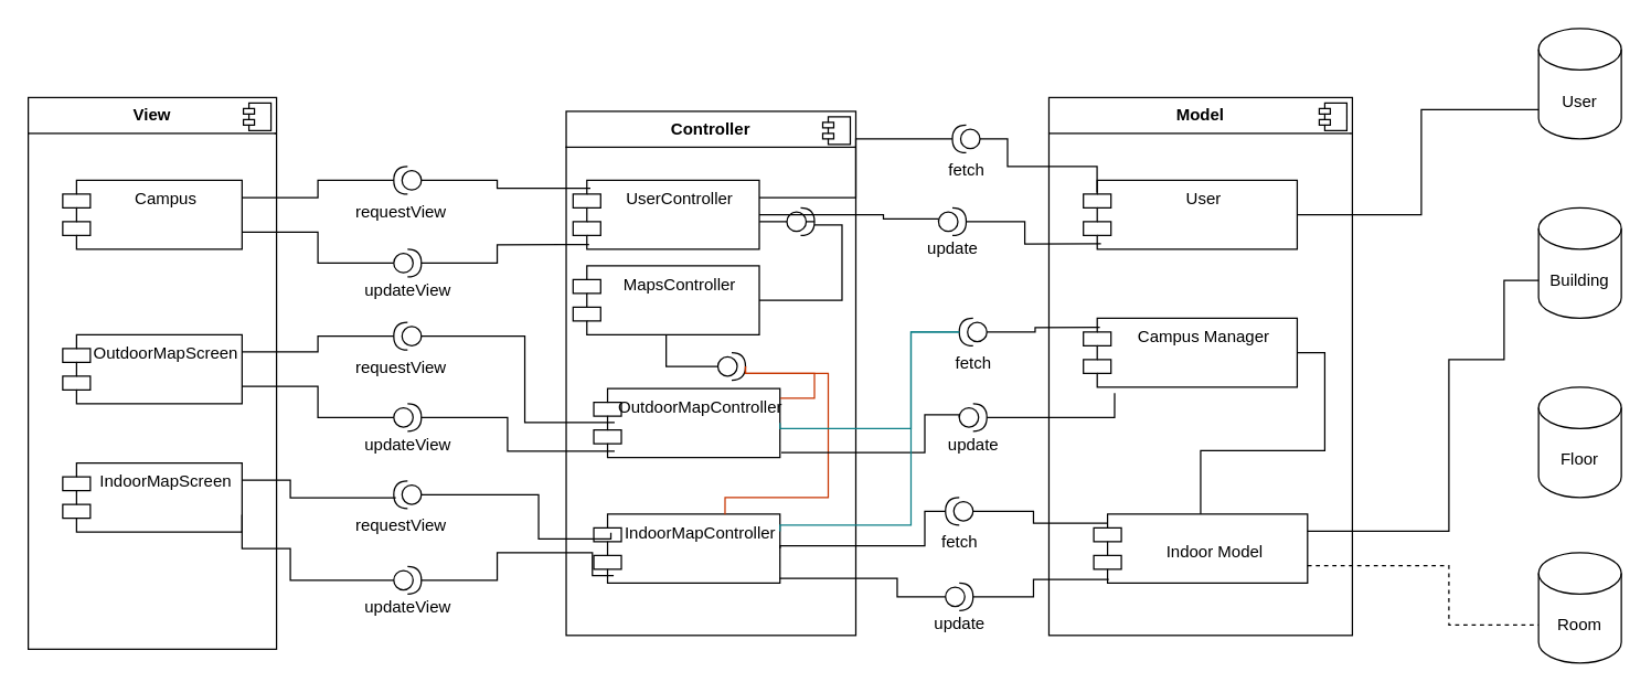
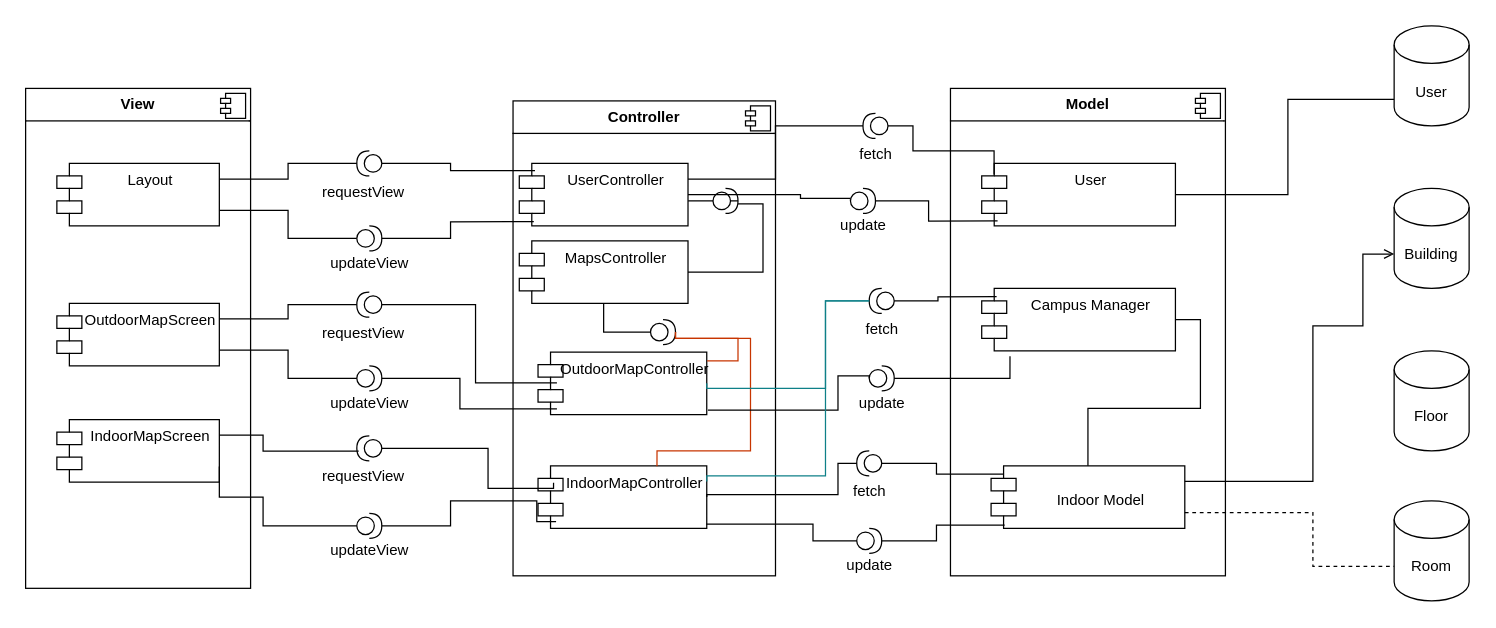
- <mxCell id="5" value="Campus" style="shape=module;align=left;spacingLeft=20;align=center;verticalAlign=top;whiteSpace=wrap;html=1;" vertex="1" parent="1"><mxGeometry x="45" y="130" width="130" height="50" as="geometry" /></mxCell>
+ <mxCell id="5" value="Layout" style="shape=module;align=left;spacingLeft=20;align=center;verticalAlign=top;whiteSpace=wrap;html=1;" vertex="1" parent="1"><mxGeometry x="45" y="130" width="130" height="50" as="geometry" /></mxCell>
- <mxCell id="80" style="edgeStyle=orthogonalEdgeStyle;rounded=0;orthogonalLoop=1;jettySize=auto;html=1;entryX=0;entryY=0;entryDx=0;entryDy=52.5;entryPerimeter=0;exitX=1;exitY=0.25;exitDx=0;exitDy=0;endArrow=none;startFill=0;" edge="1" parent="1" source="17" target="19"><mxGeometry relative="1" as="geometry"><Array as="points"><mxPoint x="1050" y="385" /><mxPoint x="1050" y="260" /><mxPoint x="1090" y="260" /><mxPoint x="1090" y="203" /></Array></mxGeometry></mxCell>
+ <mxCell id="80" style="edgeStyle=orthogonalEdgeStyle;rounded=0;orthogonalLoop=1;jettySize=auto;html=1;entryX=0;entryY=0;entryDx=0;entryDy=52.5;entryPerimeter=0;exitX=1;exitY=0.25;exitDx=0;exitDy=0;endArrow=open;startFill=0;" edge="1" parent="1" source="17" target="19"><mxGeometry relative="1" as="geometry"><Array as="points"><mxPoint x="1050" y="385" /><mxPoint x="1050" y="260" /><mxPoint x="1090" y="260" /><mxPoint x="1090" y="203" /></Array></mxGeometry></mxCell>
